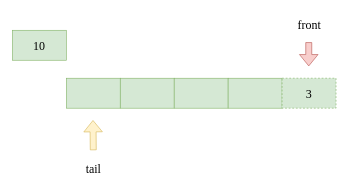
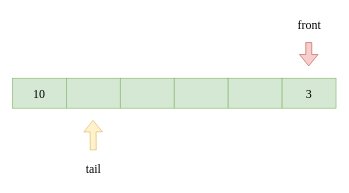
- <mxCell id="2" value="10" style="rounded=0;whiteSpace=wrap;html=1;fontSize=20;fontFamily=Comic Sans MS;fillColor=#d5e8d4;strokeColor=#82b366;" vertex="1" parent="1"><mxGeometry x="20" y="50" width="90" height="50" as="geometry" /></mxCell>
+ <mxCell id="2" value="10" style="rounded=0;whiteSpace=wrap;html=1;fontSize=20;fontFamily=Comic Sans MS;fillColor=#d5e8d4;strokeColor=#82b366;" vertex="1" parent="1"><mxGeometry x="20" y="130" width="90" height="50" as="geometry" /></mxCell>
- <mxCell id="7" value="3" style="rounded=0;whiteSpace=wrap;html=1;fontSize=20;fontFamily=Comic Sans MS;fillColor=#d5e8d4;strokeColor=#82b366;dashed=1;" vertex="1" parent="1"><mxGeometry x="470" y="130" width="90" height="50" as="geometry" /></mxCell>
+ <mxCell id="7" value="3" style="rounded=0;whiteSpace=wrap;html=1;fontSize=20;fontFamily=Comic Sans MS;fillColor=#d5e8d4;strokeColor=#82b366;" vertex="1" parent="1"><mxGeometry x="470" y="130" width="90" height="50" as="geometry" /></mxCell>
